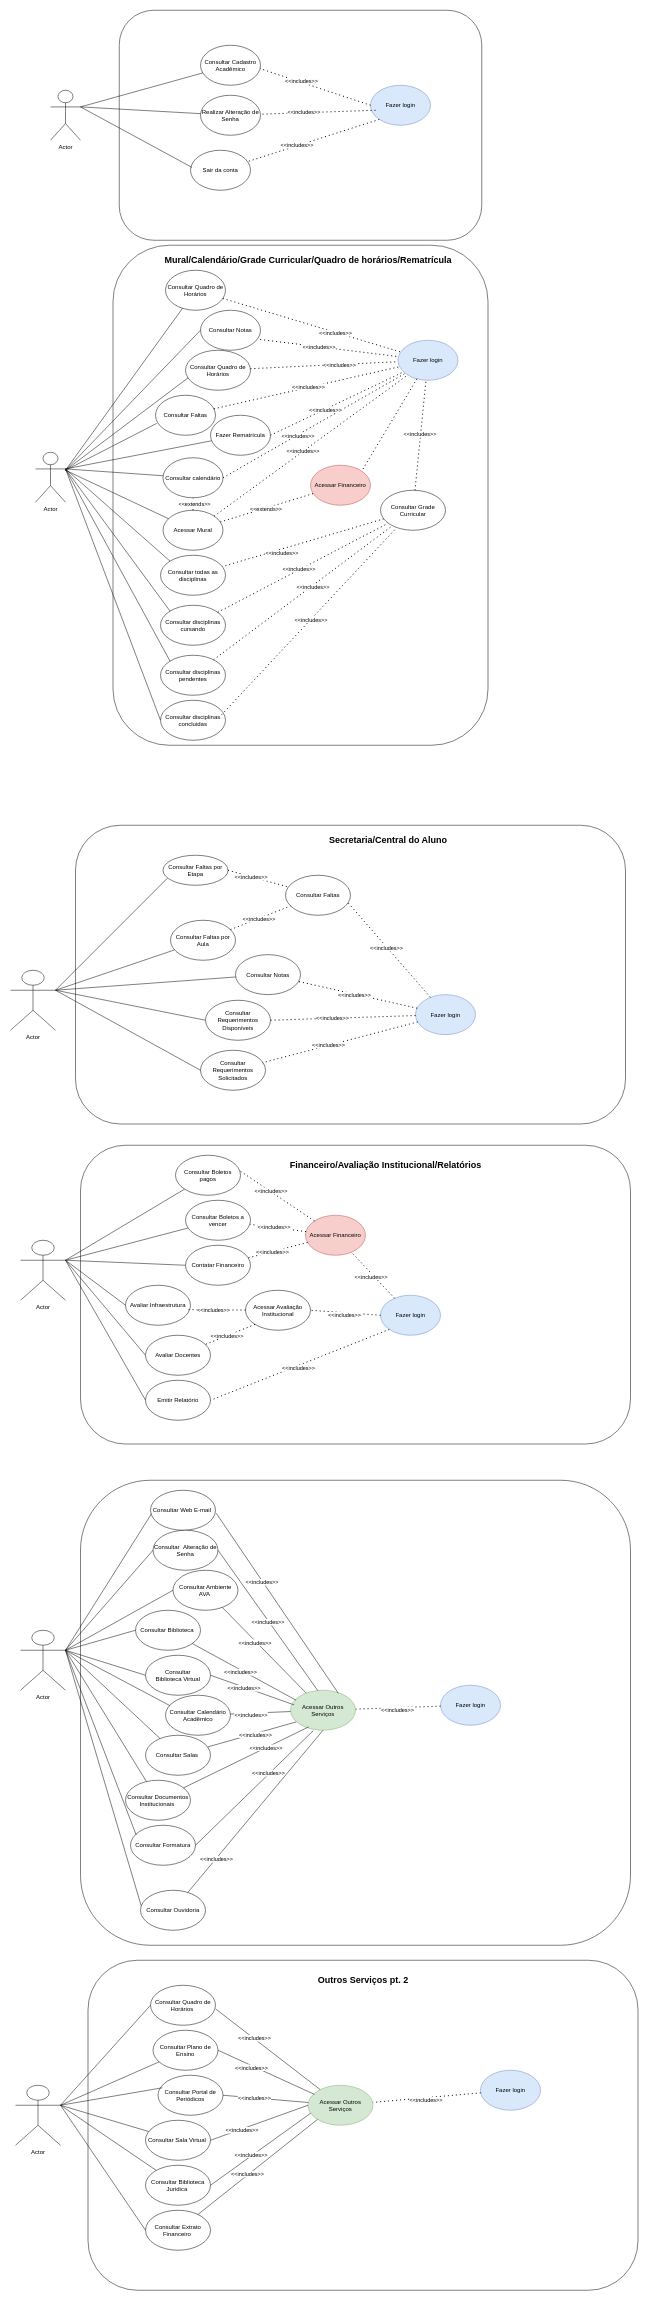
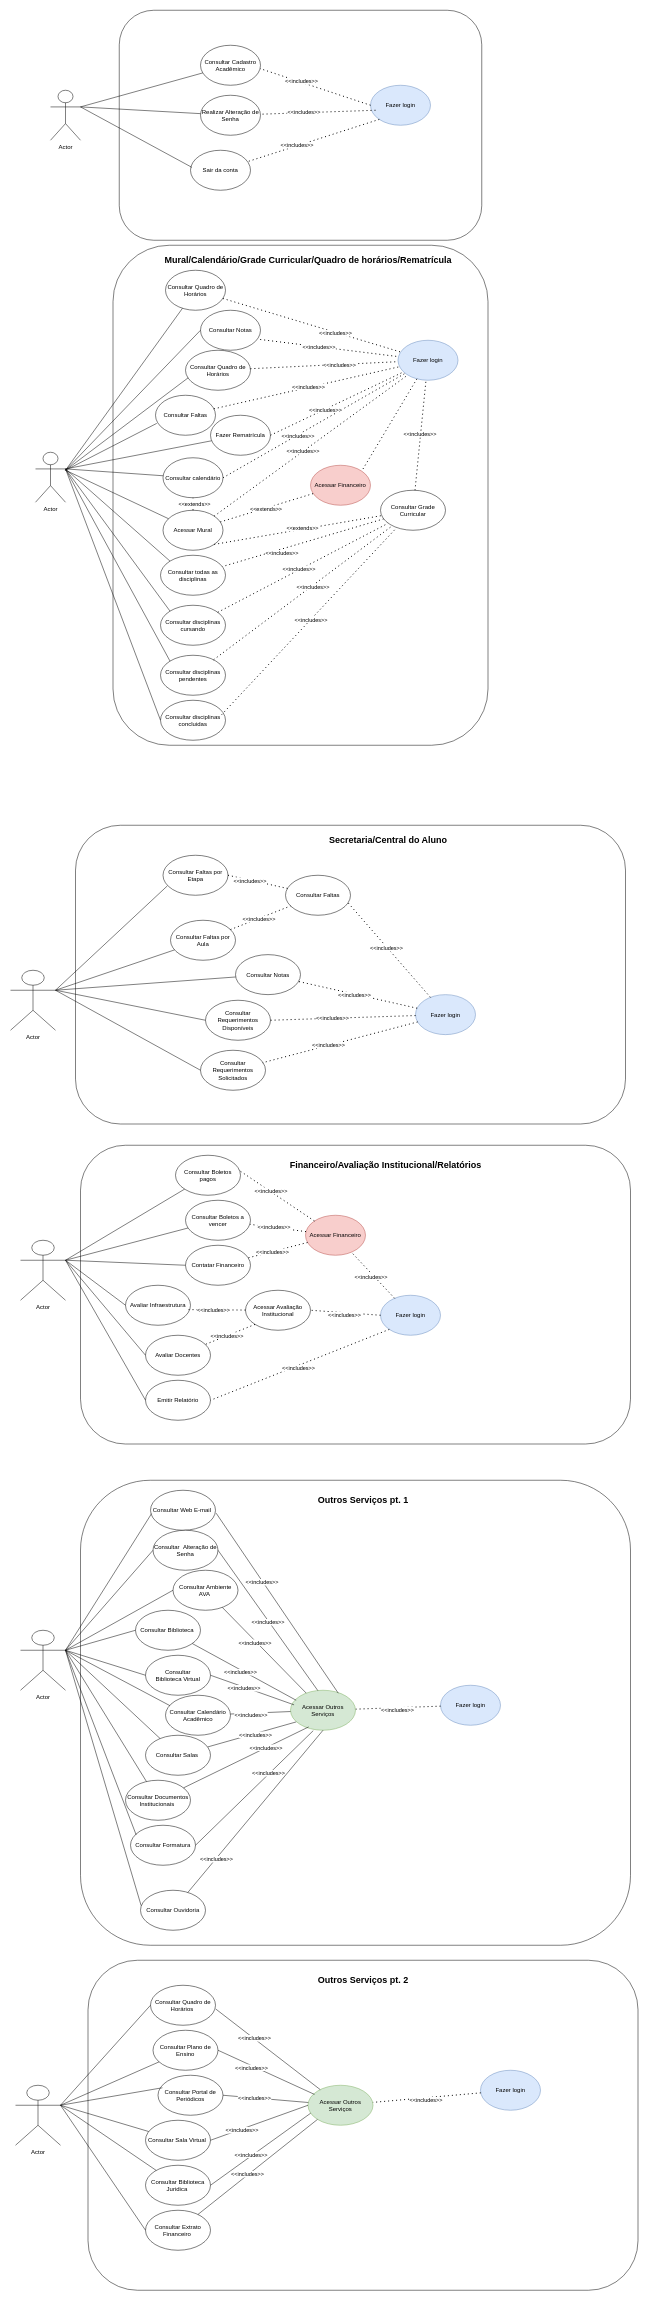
+ <mxCell id="66" value="" style="endArrow=none;dashed=1;html=1;dashPattern=1 3;strokeWidth=2;rounded=0;exitX=1;exitY=1;exitDx=0;exitDy=0;" parent="1" source="22" target="52" edge="1"><mxGeometry width="50" height="50" relative="1" as="geometry"><mxPoint x="850" y="1140" as="sourcePoint" /><mxPoint x="900" y="1090" as="targetPoint" /></mxGeometry></mxCell>
+ <mxCell id="67" value="&amp;lt;&amp;lt;extends&amp;gt;&amp;gt;" style="edgeLabel;html=1;align=center;verticalAlign=middle;resizable=0;points=[];" parent="66" vertex="1" connectable="0"><mxGeometry x="0.052" y="2" relative="1" as="geometry"><mxPoint as="offset" /></mxGeometry></mxCell>
- <mxCell id="45" value="Consultar Faltas por Etapa" style="ellipse;whiteSpace=wrap;html=1;" parent="1" vertex="1"><mxGeometry x="325" y="1710" width="130" height="60" as="geometry" /></mxCell>
+ <mxCell id="45" value="Consultar Faltas por Etapa" style="ellipse;whiteSpace=wrap;html=1;" parent="1" vertex="1"><mxGeometry x="325" y="1710" width="130" height="80" as="geometry" /></mxCell>
+ <mxCell id="120" value="&lt;h2&gt;Outros Serviços pt. 1&lt;/h2&gt;" style="text;html=1;align=center;verticalAlign=middle;resizable=0;points=[];autosize=1;strokeColor=none;fillColor=none;" parent="1" vertex="1"><mxGeometry x="625" y="2970" width="200" height="60" as="geometry" /></mxCell>
